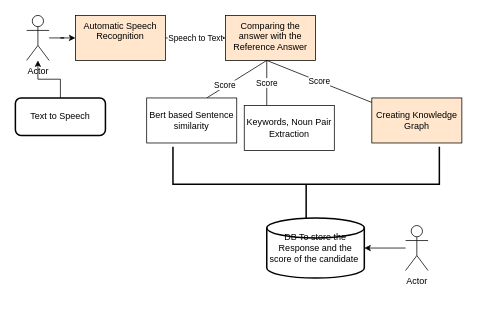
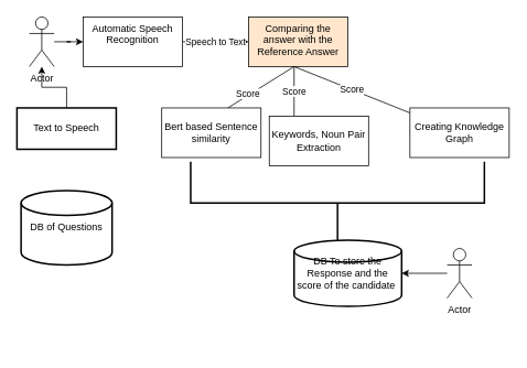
- <mxCell id="5" value="Automatic Speech Recognition" style="whiteSpace=wrap;html=1;verticalAlign=top;fillColor=#ffe6cc;" vertex="1" parent="1"><mxGeometry x="100" y="20" width="120" height="60" as="geometry" /></mxCell>
+ <mxCell id="5" value="Automatic Speech Recognition" style="whiteSpace=wrap;html=1;verticalAlign=top;" vertex="1" parent="1"><mxGeometry x="100" y="20" width="120" height="60" as="geometry" /></mxCell>
- <mxCell id="4" value="Speech to Text" style="edgeStyle=orthogonalEdgeStyle;rounded=0;orthogonalLoop=1;jettySize=auto;html=1;dashed=1;" edge="1" parent="1" source="5" target="6"><mxGeometry relative="1" as="geometry" /></mxCell>
+ <mxCell id="4" value="Speech to Text" style="edgeStyle=orthogonalEdgeStyle;rounded=0;orthogonalLoop=1;jettySize=auto;html=1;" edge="1" parent="1" source="5" target="6"><mxGeometry relative="1" as="geometry" /></mxCell>
- <mxCell id="18" value="Text to Speech" style="whiteSpace=wrap;html=1;strokeWidth=2;rounded=1;" vertex="1" parent="1"><mxGeometry x="20" y="130" width="120" height="50" as="geometry" /></mxCell>
+ <mxCell id="18" value="Text to Speech" style="whiteSpace=wrap;html=1;strokeWidth=2;" vertex="1" parent="1"><mxGeometry x="20" y="130" width="120" height="50" as="geometry" /></mxCell>
- <mxCell id="13" value="Creating Knowledge Graph" style="rounded=0;whiteSpace=wrap;html=1;fillColor=#ffe6cc;" vertex="1" parent="1"><mxGeometry x="495" y="130" width="120" height="60" as="geometry" /></mxCell>
+ <mxCell id="13" value="Creating Knowledge Graph" style="rounded=0;whiteSpace=wrap;html=1;" vertex="1" parent="1"><mxGeometry x="495" y="130" width="120" height="60" as="geometry" /></mxCell>
+ <mxCell id="16" value="DB of Questions" style="strokeWidth=2;html=1;shape=mxgraph.flowchart.database;whiteSpace=wrap;" vertex="1" parent="1"><mxGeometry x="25" y="230" width="110" height="90" as="geometry" /></mxCell>
